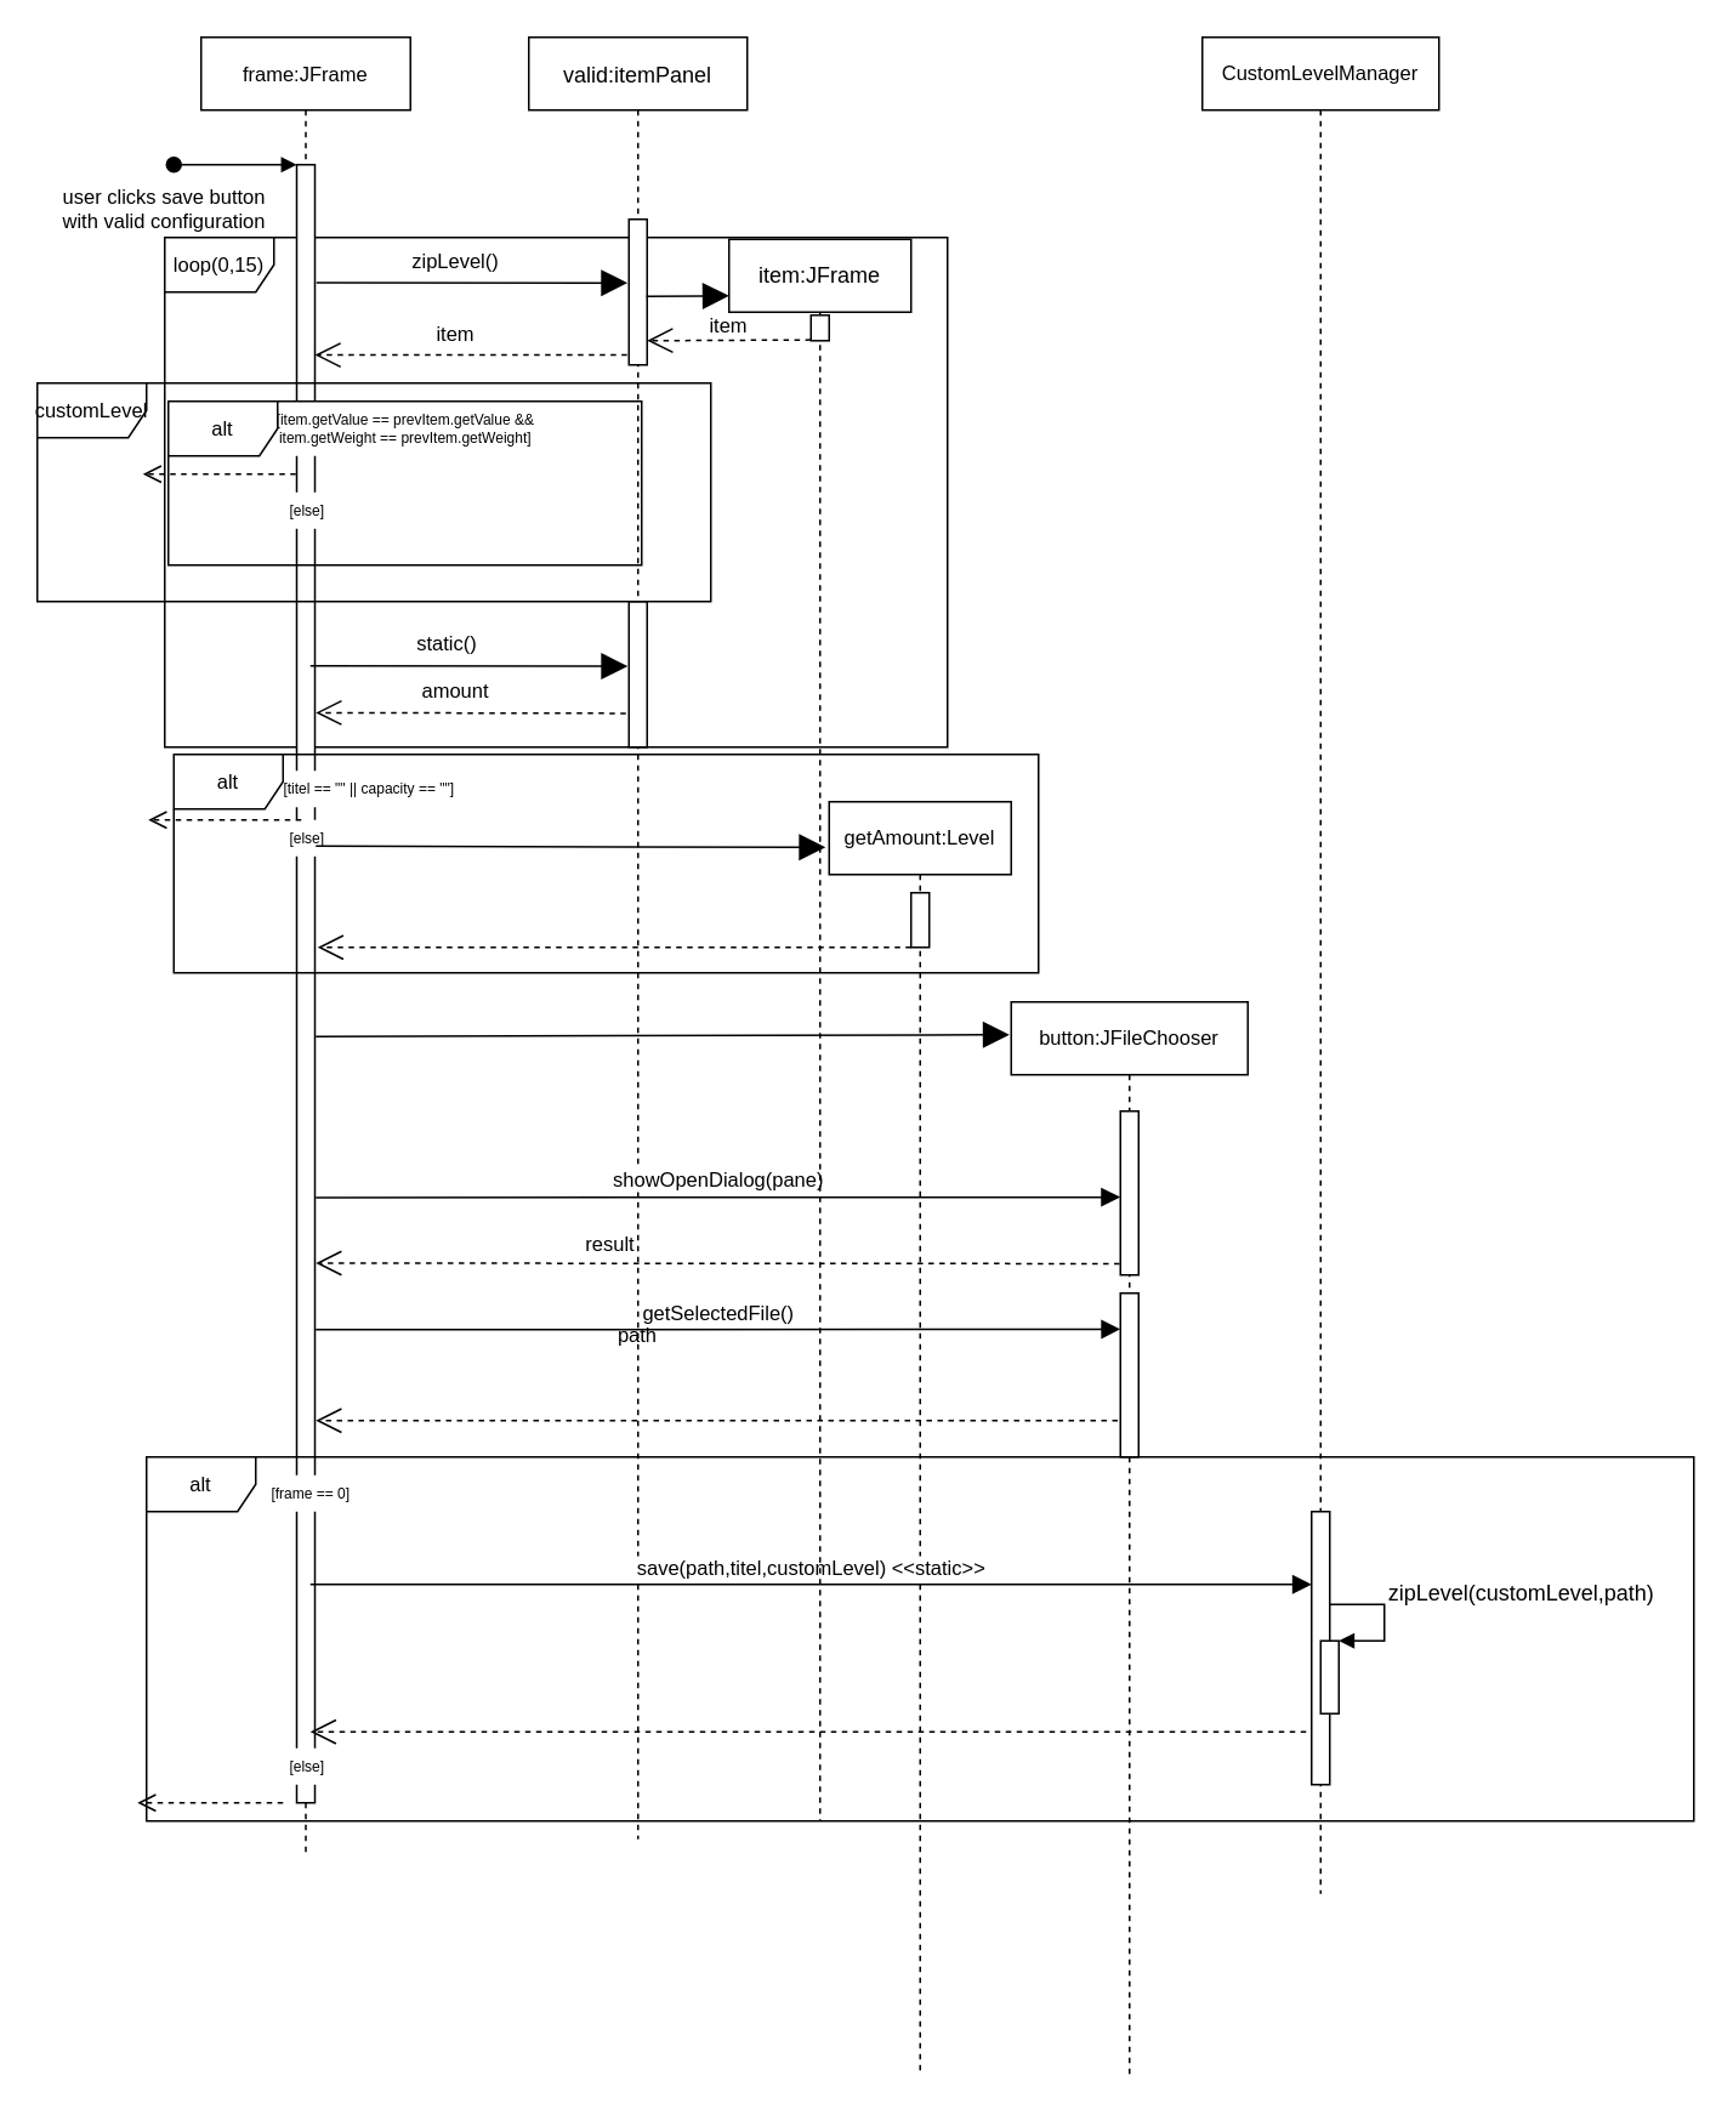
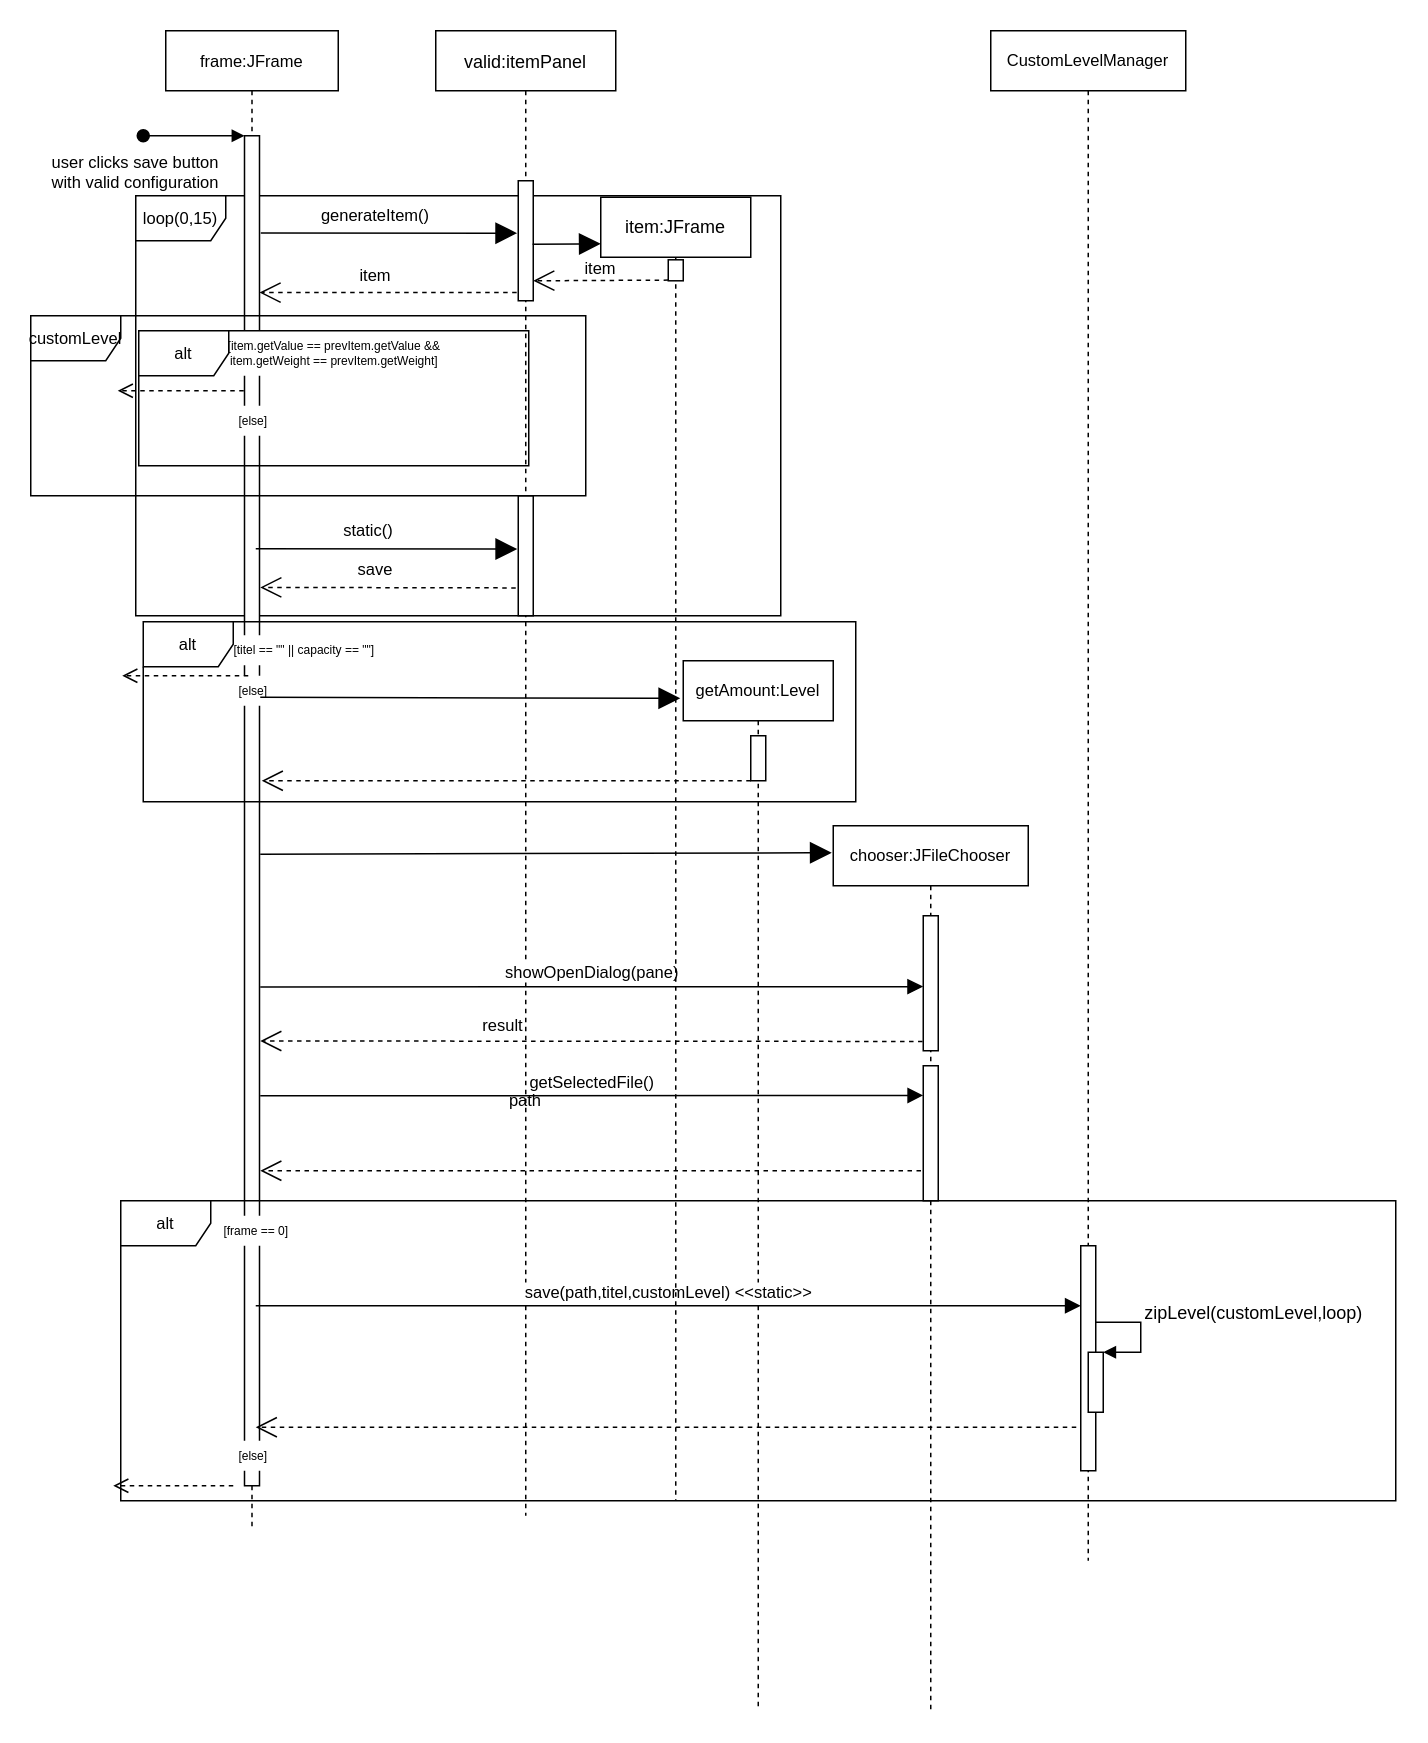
- <mxCell id="15" value="zipLevel()" style="text;align=center;fontStyle=0;verticalAlign=middle;spacingLeft=3;spacingRight=3;strokeColor=none;rotatable=0;points=[[0,0.5],[1,0.5]];portConstraint=eastwest;fontSize=11;fillColor=none;" parent="1" vertex="1"><mxGeometry x="210" y="130" width="80" height="26" as="geometry" /></mxCell>
+ <mxCell id="15" value="generateItem()" style="text;align=center;fontStyle=0;verticalAlign=middle;spacingLeft=3;spacingRight=3;strokeColor=none;rotatable=0;points=[[0,0.5],[1,0.5]];portConstraint=eastwest;fontSize=11;fillColor=none;" parent="1" vertex="1"><mxGeometry x="210" y="130" width="80" height="26" as="geometry" /></mxCell>
- <mxCell id="21" value="amount" style="text;align=center;fontStyle=0;verticalAlign=middle;spacingLeft=3;spacingRight=3;strokeColor=none;rotatable=0;points=[[0,0.5],[1,0.5]];portConstraint=eastwest;fontSize=11;fillColor=none;dashed=1;" parent="1" vertex="1"><mxGeometry x="210" y="366" width="80" height="26" as="geometry" /></mxCell>
+ <mxCell id="21" value="save" style="text;align=center;fontStyle=0;verticalAlign=middle;spacingLeft=3;spacingRight=3;strokeColor=none;rotatable=0;points=[[0,0.5],[1,0.5]];portConstraint=eastwest;fontSize=11;fillColor=none;dashed=1;" parent="1" vertex="1"><mxGeometry x="210" y="366" width="80" height="26" as="geometry" /></mxCell>
- <mxCell id="25" value="button:JFileChooser" style="shape=umlLifeline;perimeter=lifelinePerimeter;whiteSpace=wrap;html=1;container=1;collapsible=0;recursiveResize=0;outlineConnect=0;fontSize=11;fillColor=none;" parent="1" vertex="1"><mxGeometry x="555" y="550" width="130" height="590" as="geometry" /></mxCell>
+ <mxCell id="25" value="chooser:JFileChooser" style="shape=umlLifeline;perimeter=lifelinePerimeter;whiteSpace=wrap;html=1;container=1;collapsible=0;recursiveResize=0;outlineConnect=0;fontSize=11;fillColor=none;" parent="1" vertex="1"><mxGeometry x="555" y="550" width="130" height="590" as="geometry" /></mxCell>
- <mxCell id="46" value="zipLevel(customLevel,path)" style="text;html=1;align=center;verticalAlign=middle;resizable=0;points=[];autosize=1;strokeColor=none;fillColor=none;" parent="1" vertex="1"><mxGeometry x="750" y="860" width="170" height="30" as="geometry" /></mxCell>
+ <mxCell id="46" value="zipLevel(customLevel,loop)" style="text;html=1;align=center;verticalAlign=middle;resizable=0;points=[];autosize=1;strokeColor=none;fillColor=none;" parent="1" vertex="1"><mxGeometry x="750" y="860" width="170" height="30" as="geometry" /></mxCell>
